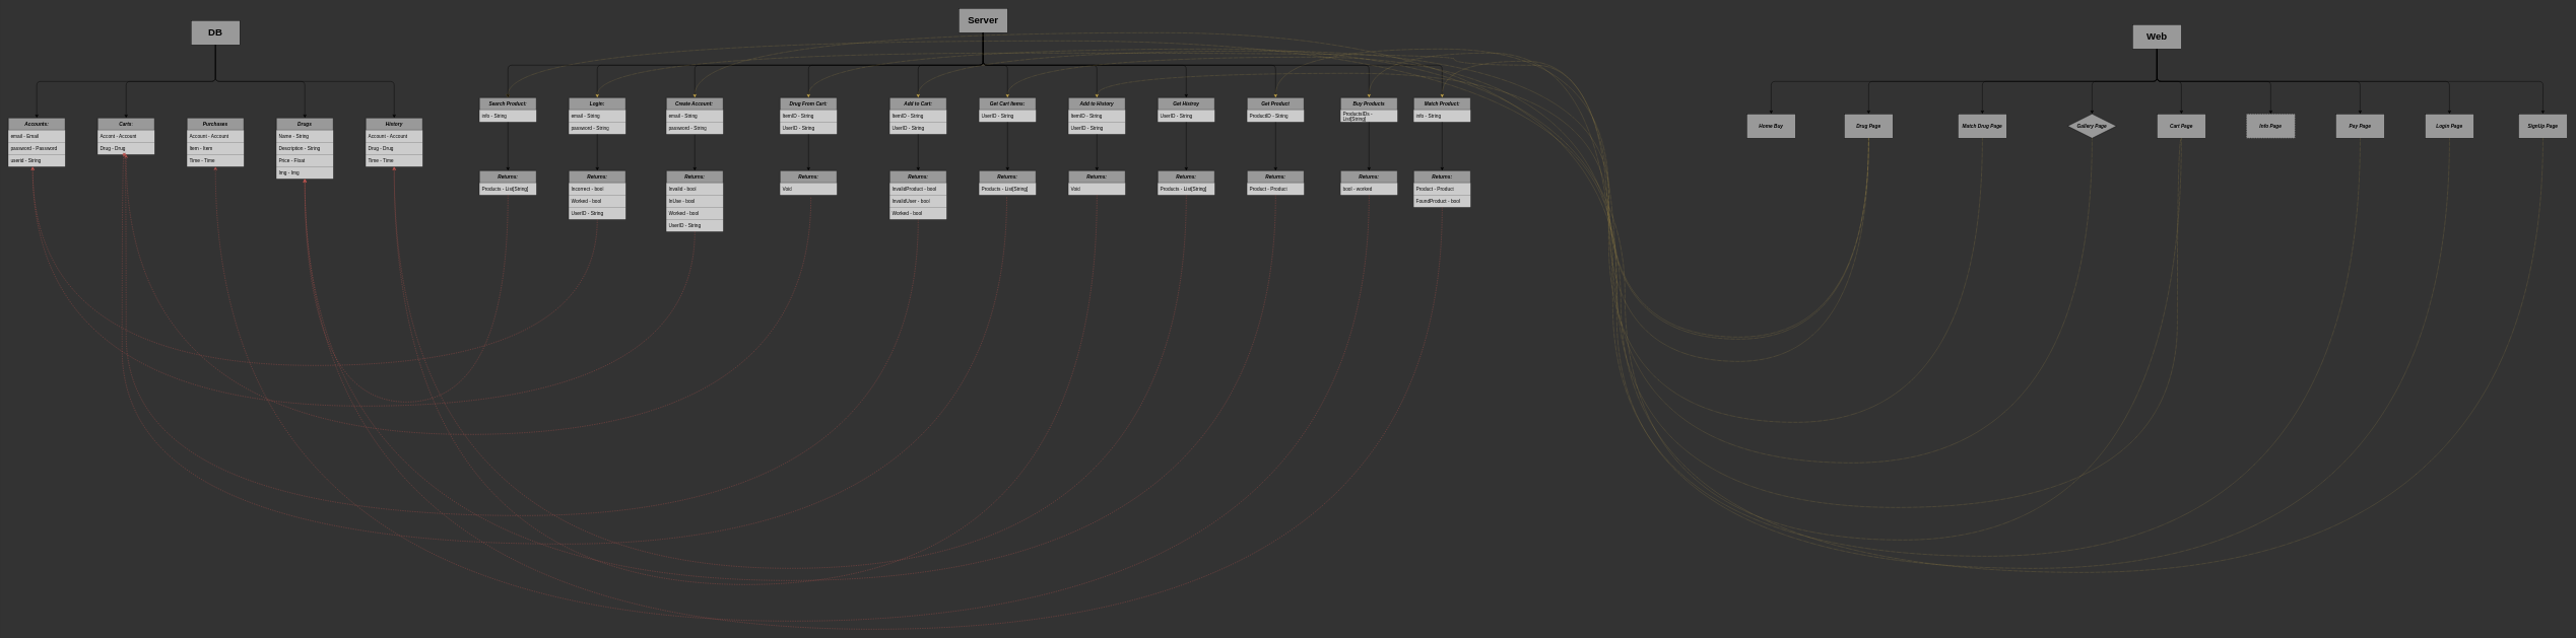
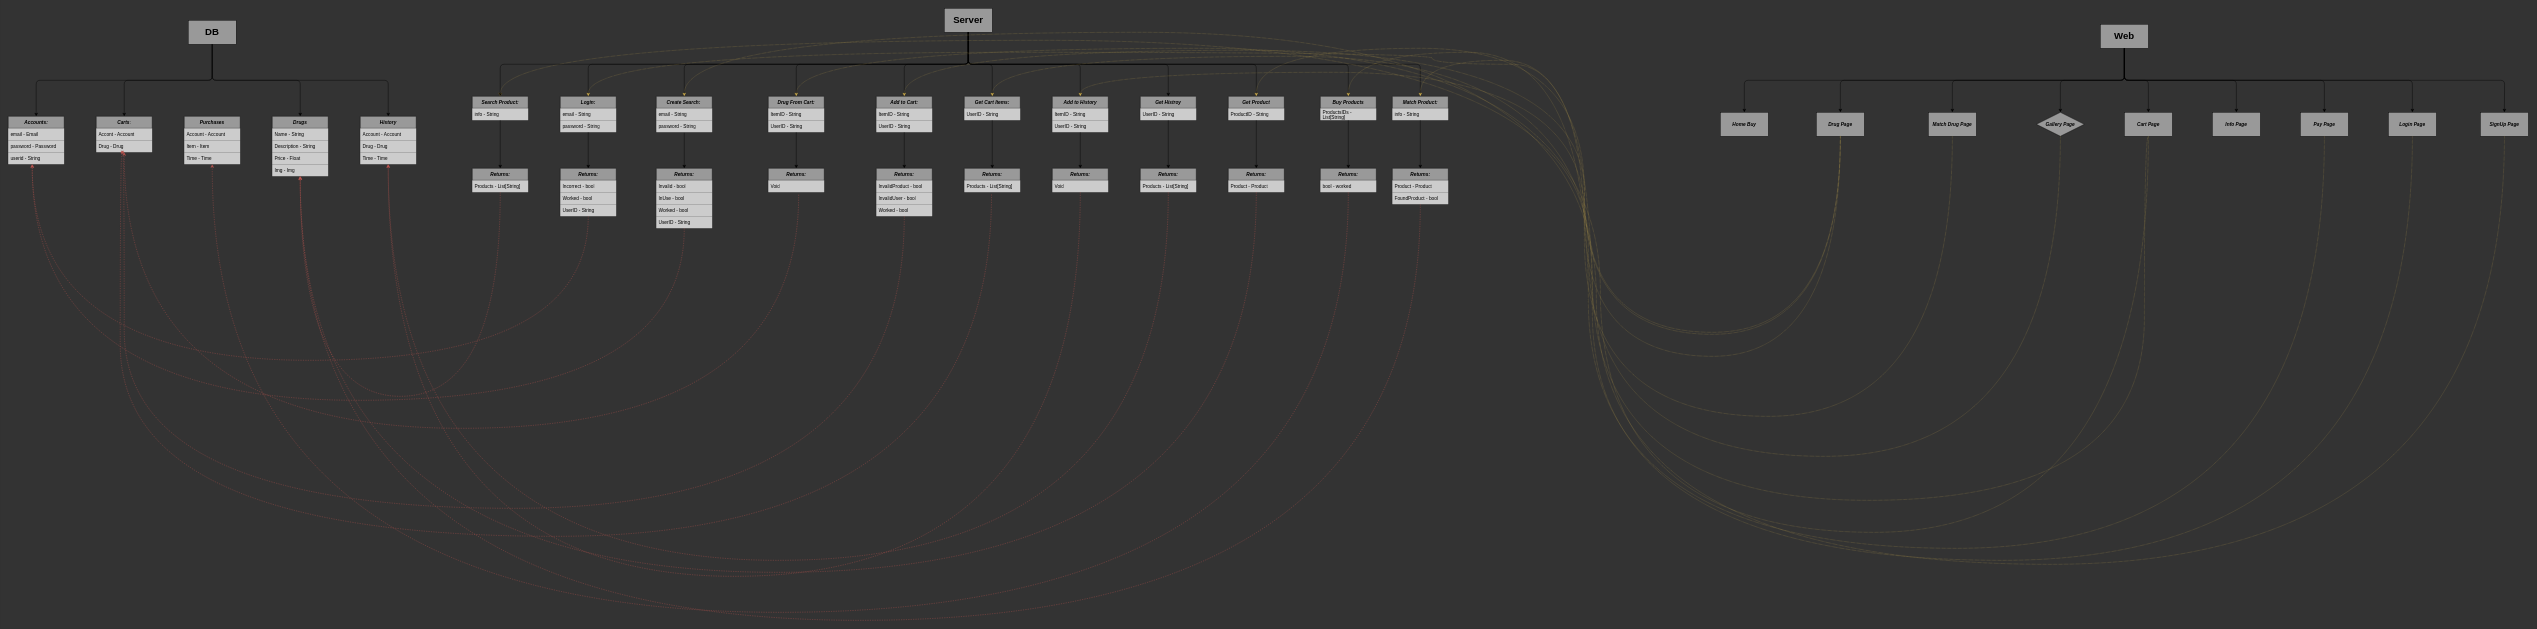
- <mxCell id="39" value="&lt;b&gt;&lt;i&gt;Create Account:&amp;nbsp;&lt;br&gt;&lt;/i&gt;&lt;/b&gt;" style="swimlane;fontStyle=0;childLayout=stackLayout;horizontal=1;startSize=30;horizontalStack=0;resizeParent=1;resizeParentMax=0;resizeLast=0;collapsible=1;marginBottom=0;whiteSpace=wrap;html=1;fillColor=#999999;" vertex="1" parent="1"><mxGeometry x="1640" y="240" width="140" height="90" as="geometry" /></mxCell>
+ <mxCell id="39" value="&lt;b&gt;&lt;i&gt;Create Search:&amp;nbsp;&lt;br&gt;&lt;/i&gt;&lt;/b&gt;" style="swimlane;fontStyle=0;childLayout=stackLayout;horizontal=1;startSize=30;horizontalStack=0;resizeParent=1;resizeParentMax=0;resizeLast=0;collapsible=1;marginBottom=0;whiteSpace=wrap;html=1;fillColor=#999999;" vertex="1" parent="1"><mxGeometry x="1640" y="240" width="140" height="90" as="geometry" /></mxCell>
- <mxCell id="126" value="&lt;b&gt;&lt;i&gt;Info Page&lt;/i&gt;&lt;/b&gt;" style="rounded=0;whiteSpace=wrap;html=1;fillColor=#999999;dashed=1;" vertex="1" parent="1"><mxGeometry x="5530" y="280" width="120" height="60" as="geometry" /></mxCell>
+ <mxCell id="126" value="&lt;b&gt;&lt;i&gt;Info Page&lt;/i&gt;&lt;/b&gt;" style="rounded=0;whiteSpace=wrap;html=1;fillColor=#999999;" vertex="1" parent="1"><mxGeometry x="5530" y="280" width="120" height="60" as="geometry" /></mxCell>
